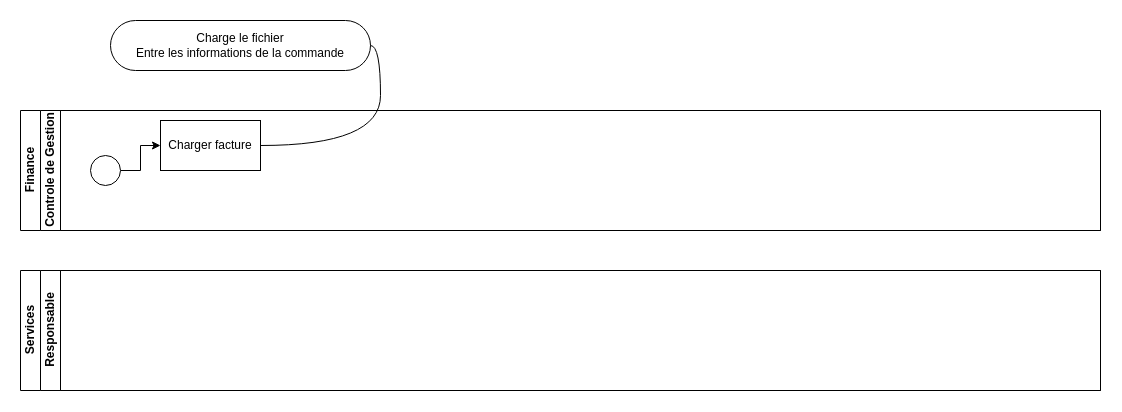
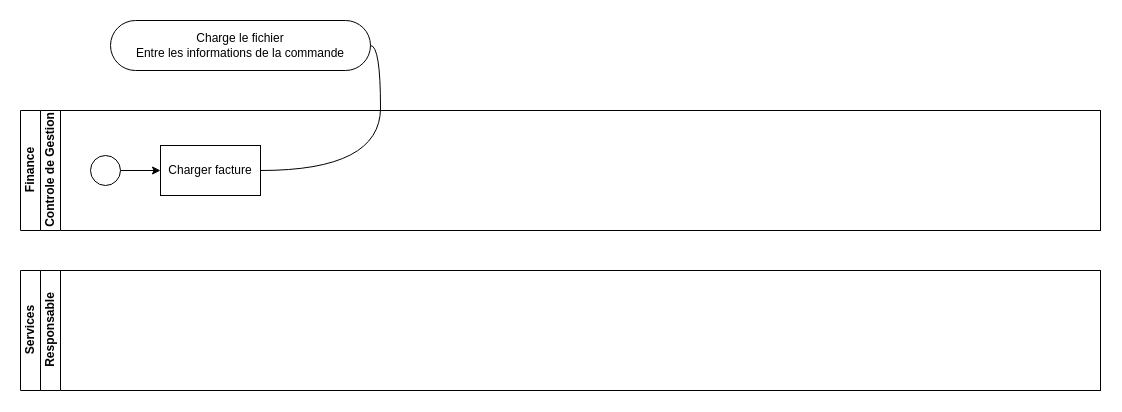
- <mxCell id="6" value="Charger facture" style="html=1;dashed=0;whiteSpace=wrap;" vertex="1" parent="3"><mxGeometry x="120" y="10" width="100" height="50" as="geometry" /></mxCell>
+ <mxCell id="6" value="Charger facture" style="html=1;dashed=0;whiteSpace=wrap;" vertex="1" parent="3"><mxGeometry x="120" y="35" width="100" height="50" as="geometry" /></mxCell>
